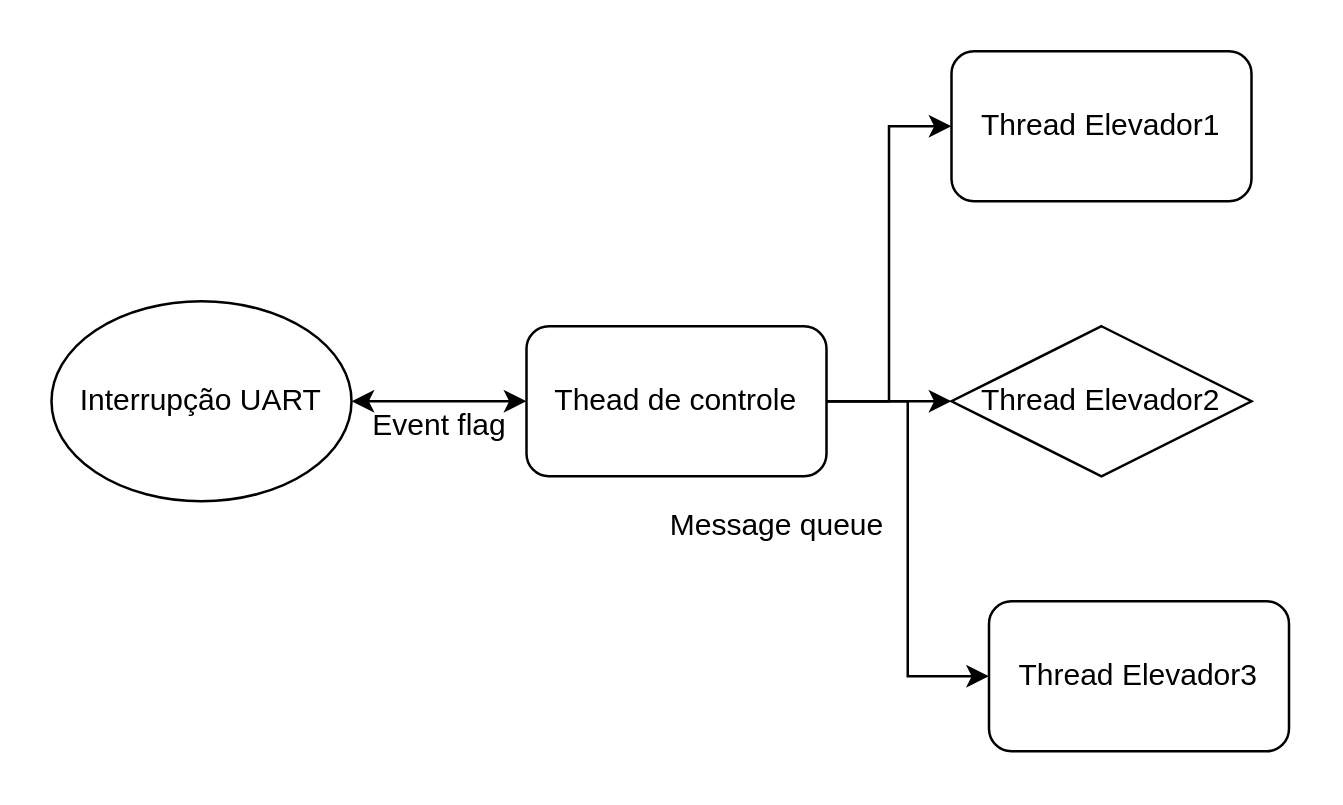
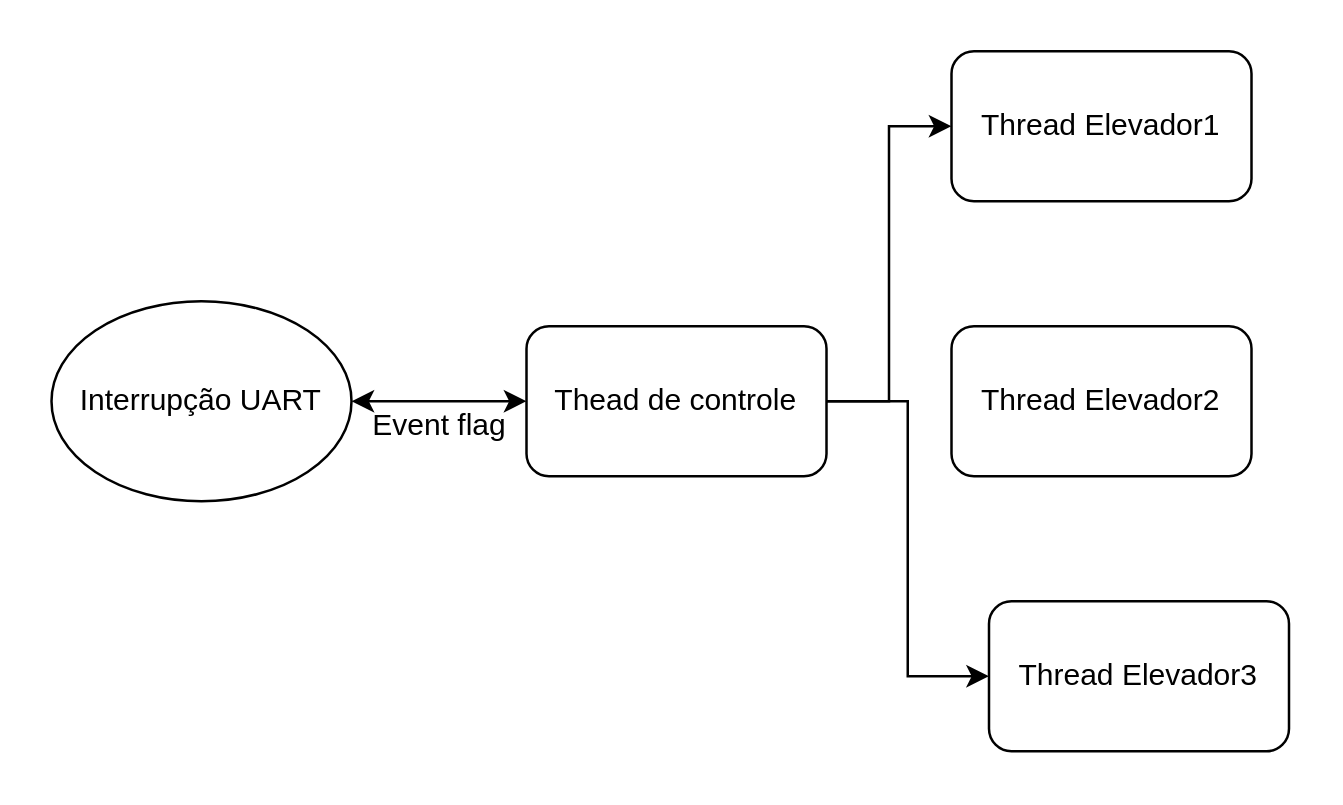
- <mxCell id="4" value="" style="edgeStyle=orthogonalEdgeStyle;rounded=0;orthogonalLoop=1;jettySize=auto;html=1;" edge="1" parent="1" source="7" target="10"><mxGeometry relative="1" as="geometry" /></mxCell>
- <mxCell id="10" value="&lt;span&gt;Thread Elevador2&lt;/span&gt;" style="rhombus;whiteSpace=wrap;html=1;" vertex="1" parent="1"><mxGeometry x="380" y="130" width="120" height="60" as="geometry" /></mxCell>
+ <mxCell id="10" value="&lt;span&gt;Thread Elevador2&lt;/span&gt;" style="rounded=1;whiteSpace=wrap;html=1;" vertex="1" parent="1"><mxGeometry x="380" y="130" width="120" height="60" as="geometry" /></mxCell>
- <mxCell id="12" value="Message queue" style="text;html=1;align=center;verticalAlign=middle;resizable=0;points=[];autosize=1;strokeColor=none;" vertex="1" parent="1"><mxGeometry x="260" y="200" width="100" height="20" as="geometry" /></mxCell>
